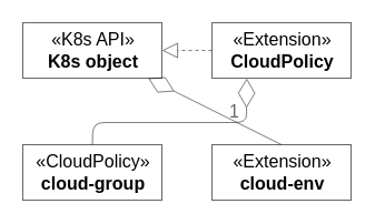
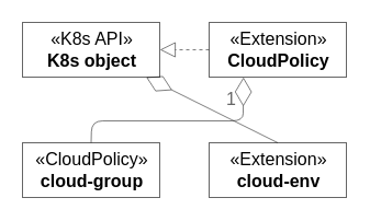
- <mxCell id="9" value="&lt;font color=&quot;#666666&quot;&gt;1&lt;/font&gt;" style="text;html=1;align=center;verticalAlign=middle;resizable=0;points=[];autosize=1;fontSize=16;fontColor=#000000;" vertex="1" parent="1"><mxGeometry x="200" y="90" width="20" height="20" as="geometry" /></mxCell>
+ <mxCell id="9" value="&lt;font color=&quot;#666666&quot;&gt;1&lt;/font&gt;" style="text;html=1;align=center;verticalAlign=middle;resizable=0;points=[];autosize=1;fontSize=16;fontColor=#000000;" vertex="1" parent="1"><mxGeometry x="200" y="80" width="20" height="20" as="geometry" /></mxCell>
